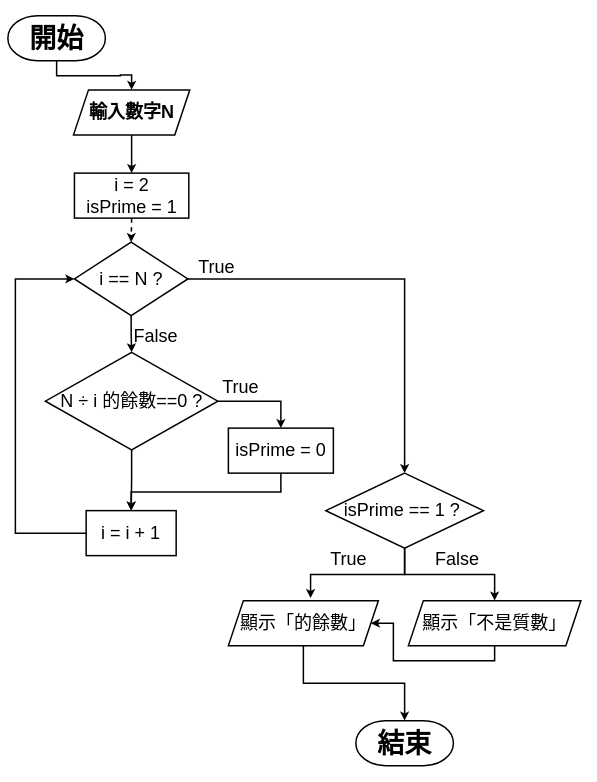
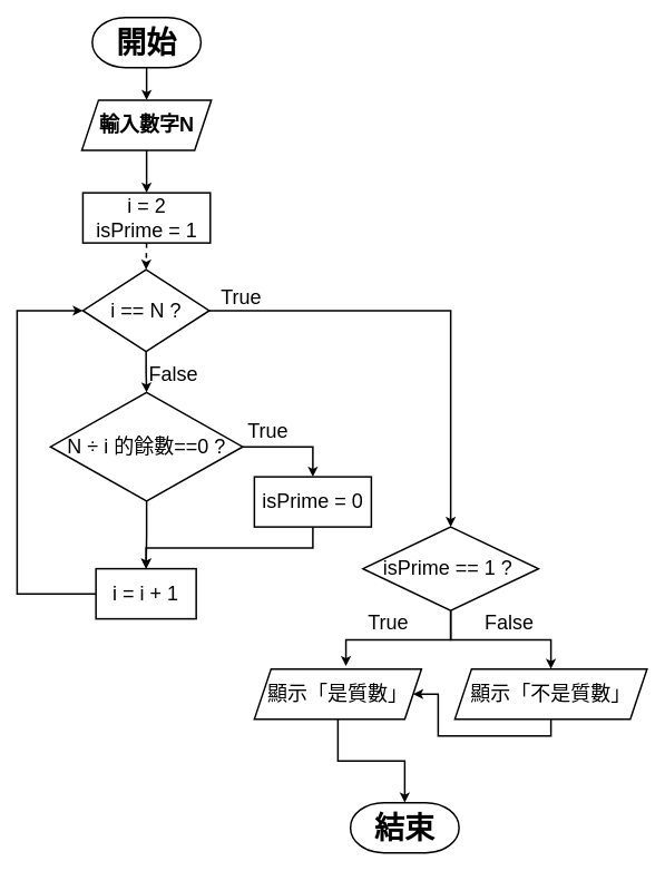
- <mxCell id="3" value="&lt;span style=&quot;font-family: , &amp;#34;blinkmacsystemfont&amp;#34; , &amp;#34;segoe ui variable&amp;#34; , &amp;#34;segoe ui&amp;#34; , , , &amp;#34;helvetica&amp;#34; , &amp;#34;arial&amp;#34; , sans-serif , &amp;#34;apple color emoji&amp;#34; , &amp;#34;segoe ui emoji&amp;#34; ; font-weight: 700&quot;&gt;開始&lt;/span&gt;" style="strokeWidth=2;html=1;shape=mxgraph.flowchart.terminator;whiteSpace=wrap;fontSize=36;" parent="1" vertex="1"><mxGeometry x="10" y="20" width="130" height="60" as="geometry" /></mxCell>
+ <mxCell id="3" value="&lt;span style=&quot;font-family: , &amp;#34;blinkmacsystemfont&amp;#34; , &amp;#34;segoe ui variable&amp;#34; , &amp;#34;segoe ui&amp;#34; , , , &amp;#34;helvetica&amp;#34; , &amp;#34;arial&amp;#34; , sans-serif , &amp;#34;apple color emoji&amp;#34; , &amp;#34;segoe ui emoji&amp;#34; ; font-weight: 700&quot;&gt;開始&lt;/span&gt;" style="strokeWidth=2;html=1;shape=mxgraph.flowchart.terminator;whiteSpace=wrap;fontSize=36;" parent="1" vertex="1"><mxGeometry x="110" y="20" width="130" height="60" as="geometry" /></mxCell>
- <mxCell id="23" value="顯示「的餘數」" style="shape=parallelogram;perimeter=parallelogramPerimeter;whiteSpace=wrap;html=1;fixedSize=1;fontSize=24;strokeWidth=2;" parent="1" vertex="1"><mxGeometry x="304" y="800" width="200" height="60" as="geometry" /></mxCell>
+ <mxCell id="23" value="顯示「是質數」" style="shape=parallelogram;perimeter=parallelogramPerimeter;whiteSpace=wrap;html=1;fixedSize=1;fontSize=24;strokeWidth=2;" parent="1" vertex="1"><mxGeometry x="304" y="800" width="200" height="60" as="geometry" /></mxCell>
- <mxCell id="30" value="&lt;span style=&quot;font-family: , &amp;#34;blinkmacsystemfont&amp;#34; , &amp;#34;segoe ui variable&amp;#34; , &amp;#34;segoe ui&amp;#34; , , , &amp;#34;helvetica&amp;#34; , &amp;#34;arial&amp;#34; , sans-serif , &amp;#34;apple color emoji&amp;#34; , &amp;#34;segoe ui emoji&amp;#34; ; font-weight: 700&quot;&gt;結束&lt;/span&gt;" style="strokeWidth=2;html=1;shape=mxgraph.flowchart.terminator;whiteSpace=wrap;fontSize=36;" parent="1" vertex="1"><mxGeometry x="474" y="960" width="130" height="60" as="geometry" /></mxCell>
+ <mxCell id="30" value="&lt;span style=&quot;font-family: , &amp;#34;blinkmacsystemfont&amp;#34; , &amp;#34;segoe ui variable&amp;#34; , &amp;#34;segoe ui&amp;#34; , , , &amp;#34;helvetica&amp;#34; , &amp;#34;arial&amp;#34; , sans-serif , &amp;#34;apple color emoji&amp;#34; , &amp;#34;segoe ui emoji&amp;#34; ; font-weight: 700&quot;&gt;結束&lt;/span&gt;" style="strokeWidth=2;html=1;shape=mxgraph.flowchart.terminator;whiteSpace=wrap;fontSize=36;" parent="1" vertex="1"><mxGeometry x="419" y="960" width="130" height="60" as="geometry" /></mxCell>
